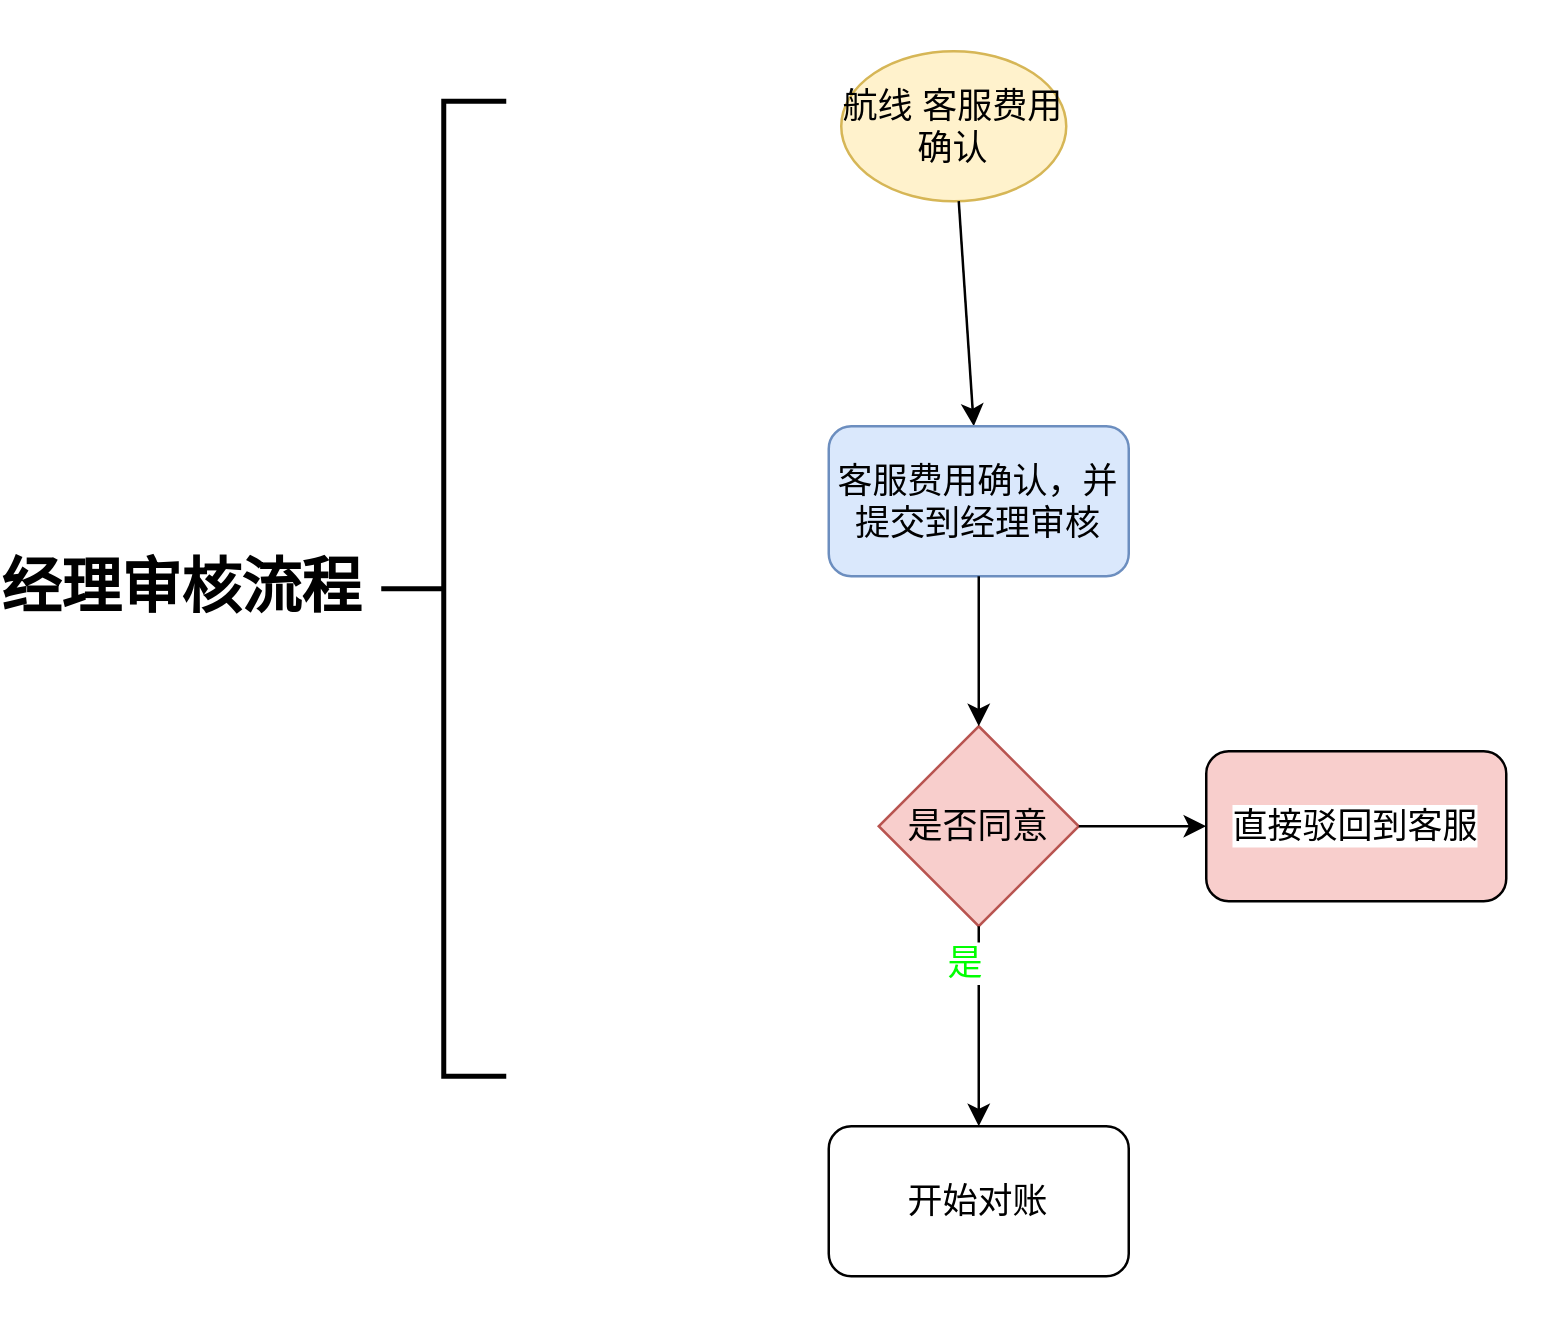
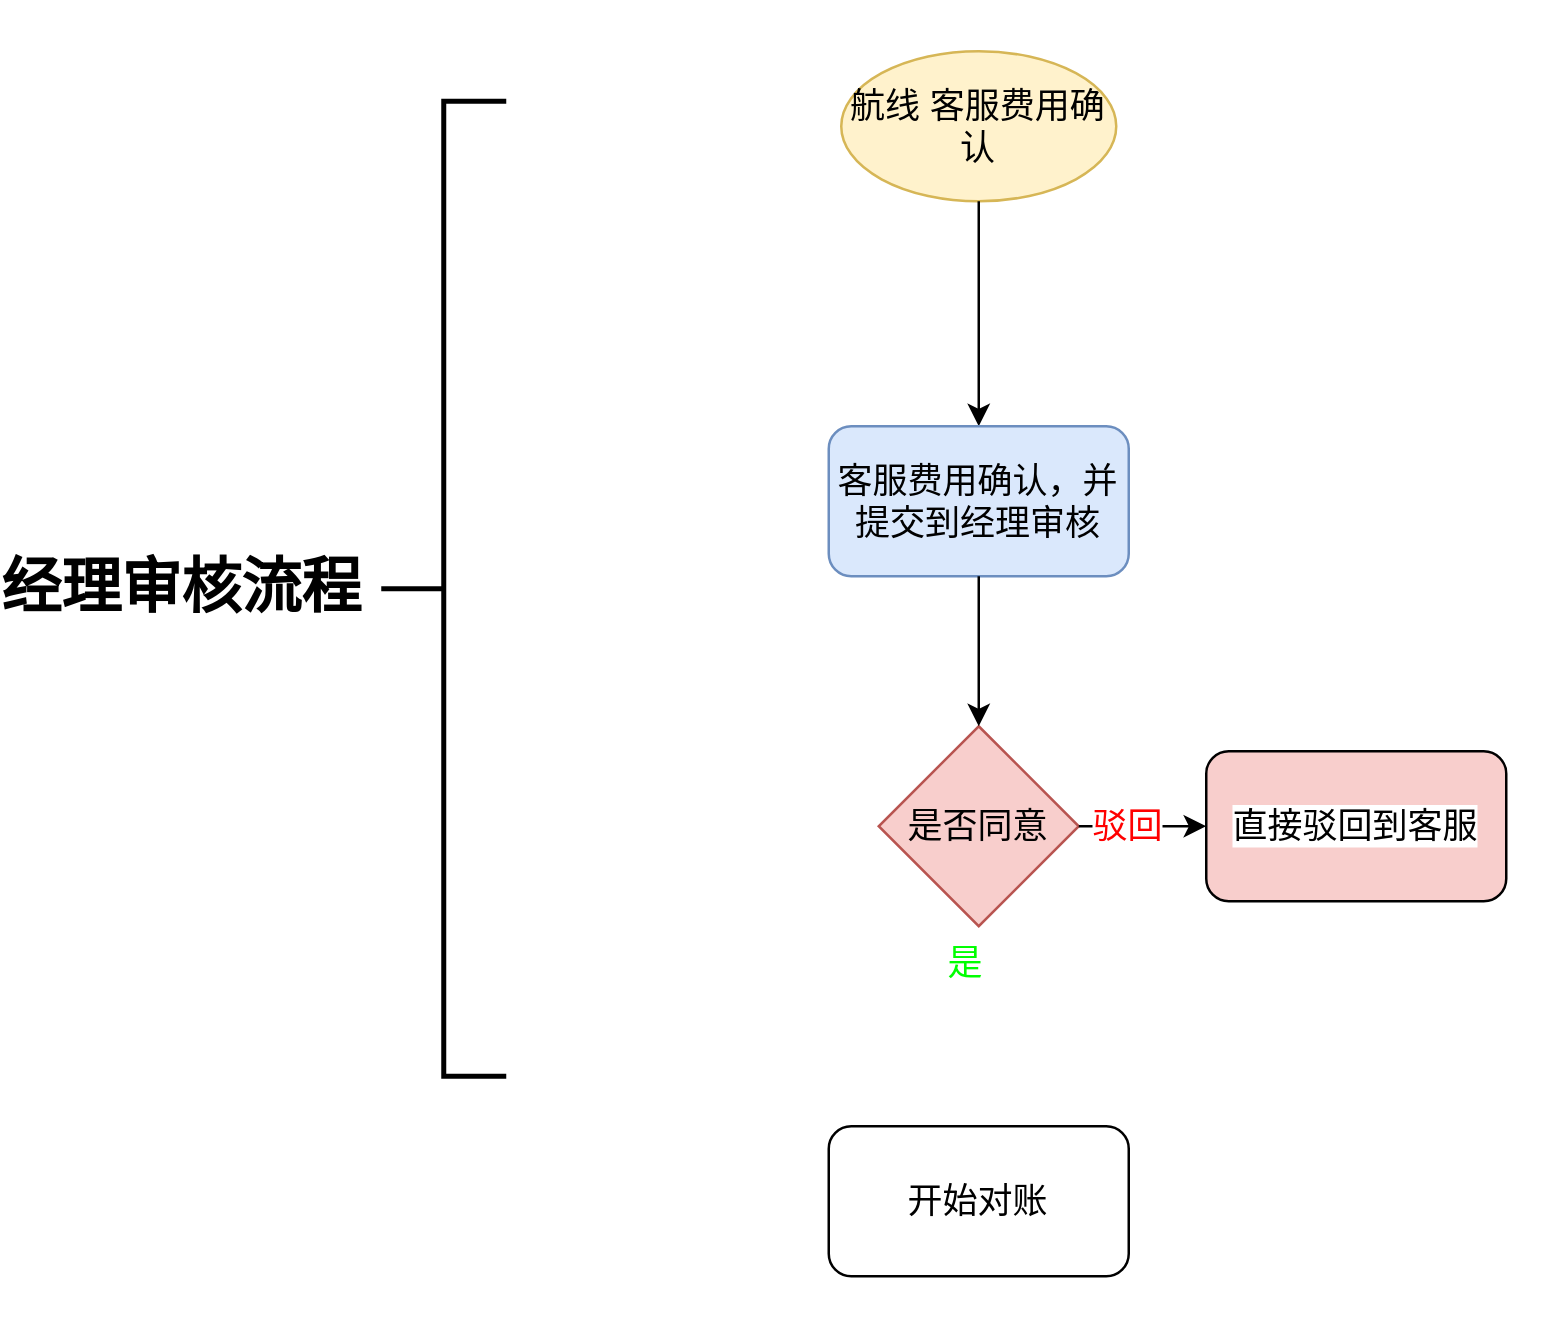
- <mxCell id="2" value="航线 客服费用确认" style="ellipse;whiteSpace=wrap;html=1;fillColor=#fff2cc;strokeColor=#d6b656;fontSize=14;" parent="1" vertex="1"><mxGeometry x="334" y="20" width="90" height="60" as="geometry" /></mxCell>
+ <mxCell id="2" value="航线 客服费用确认" style="ellipse;whiteSpace=wrap;html=1;fillColor=#fff2cc;strokeColor=#d6b656;fontSize=14;" parent="1" vertex="1"><mxGeometry x="334" y="20" width="110" height="60" as="geometry" /></mxCell>
+ <mxCell id="12" value="驳回" style="text;html=1;strokeColor=none;fillColor=none;align=center;verticalAlign=middle;whiteSpace=wrap;rounded=0;labelBackgroundColor=#ffffff;fontSize=14;fontColor=#FF0000;" vertex="1" parent="1"><mxGeometry x="429" y="320" width="40" height="20" as="geometry" /></mxCell>
- <mxCell id="7" value="" style="endArrow=classic;html=1;exitX=0.5;exitY=1;exitDx=0;exitDy=0;entryX=0.5;entryY=0;entryDx=0;entryDy=0;fontSize=14;" edge="1" parent="1" source="6" target="4"><mxGeometry width="50" height="50" relative="1" as="geometry"><mxPoint x="359" y="400" as="sourcePoint" /><mxPoint x="409" y="350" as="targetPoint" /></mxGeometry></mxCell>
